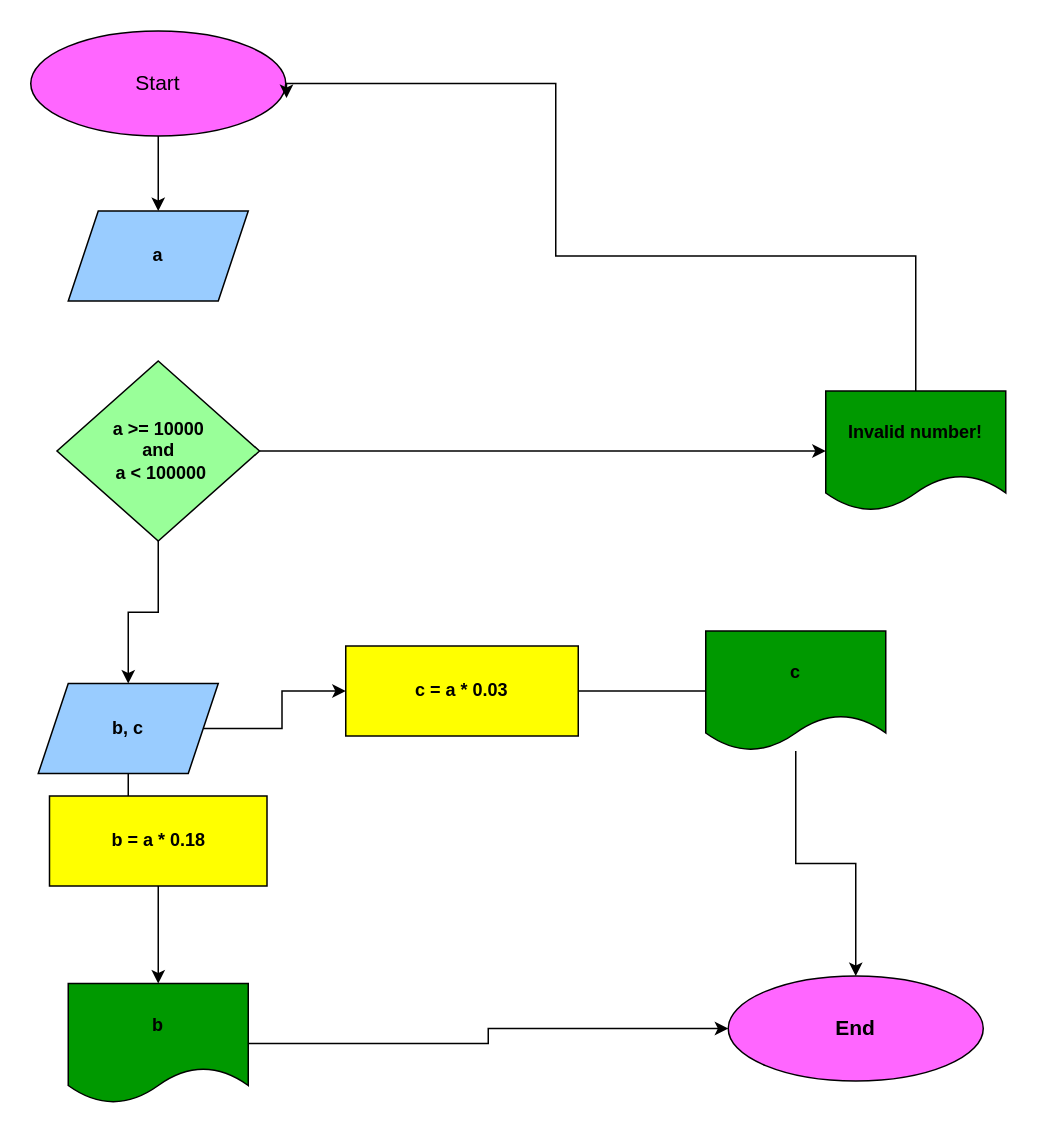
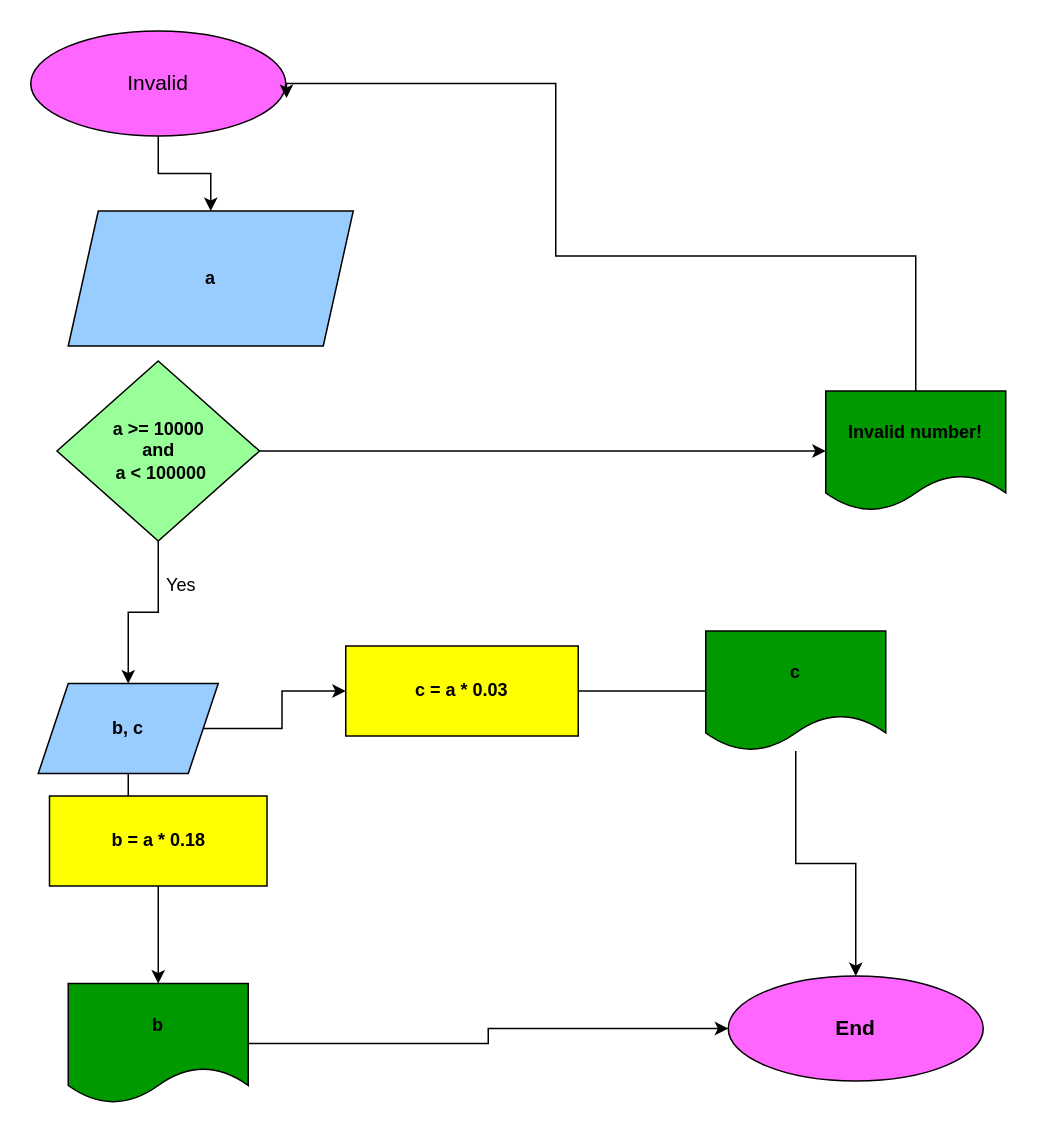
- <mxCell id="3" value="&lt;font style=&quot;font-size: 14px&quot;&gt;Start&lt;/font&gt;" style="ellipse;whiteSpace=wrap;html=1;fillColor=#FF66FF;" vertex="1" parent="1"><mxGeometry x="20" y="20" width="170" height="70" as="geometry" /></mxCell>
+ <mxCell id="3" value="&lt;font style=&quot;font-size: 14px&quot;&gt;Invalid&lt;/font&gt;" style="ellipse;whiteSpace=wrap;html=1;fillColor=#FF66FF;" vertex="1" parent="1"><mxGeometry x="20" y="20" width="170" height="70" as="geometry" /></mxCell>
- <mxCell id="5" value="&lt;b&gt;a&lt;/b&gt;" style="shape=parallelogram;perimeter=parallelogramPerimeter;whiteSpace=wrap;html=1;fixedSize=1;fillColor=#99CCFF;" vertex="1" parent="1"><mxGeometry x="45" y="140" width="120" height="60" as="geometry" /></mxCell>
+ <mxCell id="5" value="&lt;b&gt;a&lt;/b&gt;" style="shape=parallelogram;perimeter=parallelogramPerimeter;whiteSpace=wrap;html=1;fixedSize=1;fillColor=#99CCFF;" vertex="1" parent="1"><mxGeometry x="45" y="140" width="190" height="90" as="geometry" /></mxCell>
+ <mxCell id="18" value="Yes" style="text;html=1;align=center;verticalAlign=middle;resizable=0;points=[];autosize=1;strokeColor=none;fillColor=none;" vertex="1" parent="1"><mxGeometry x="105" y="380" width="30" height="20" as="geometry" /></mxCell>
